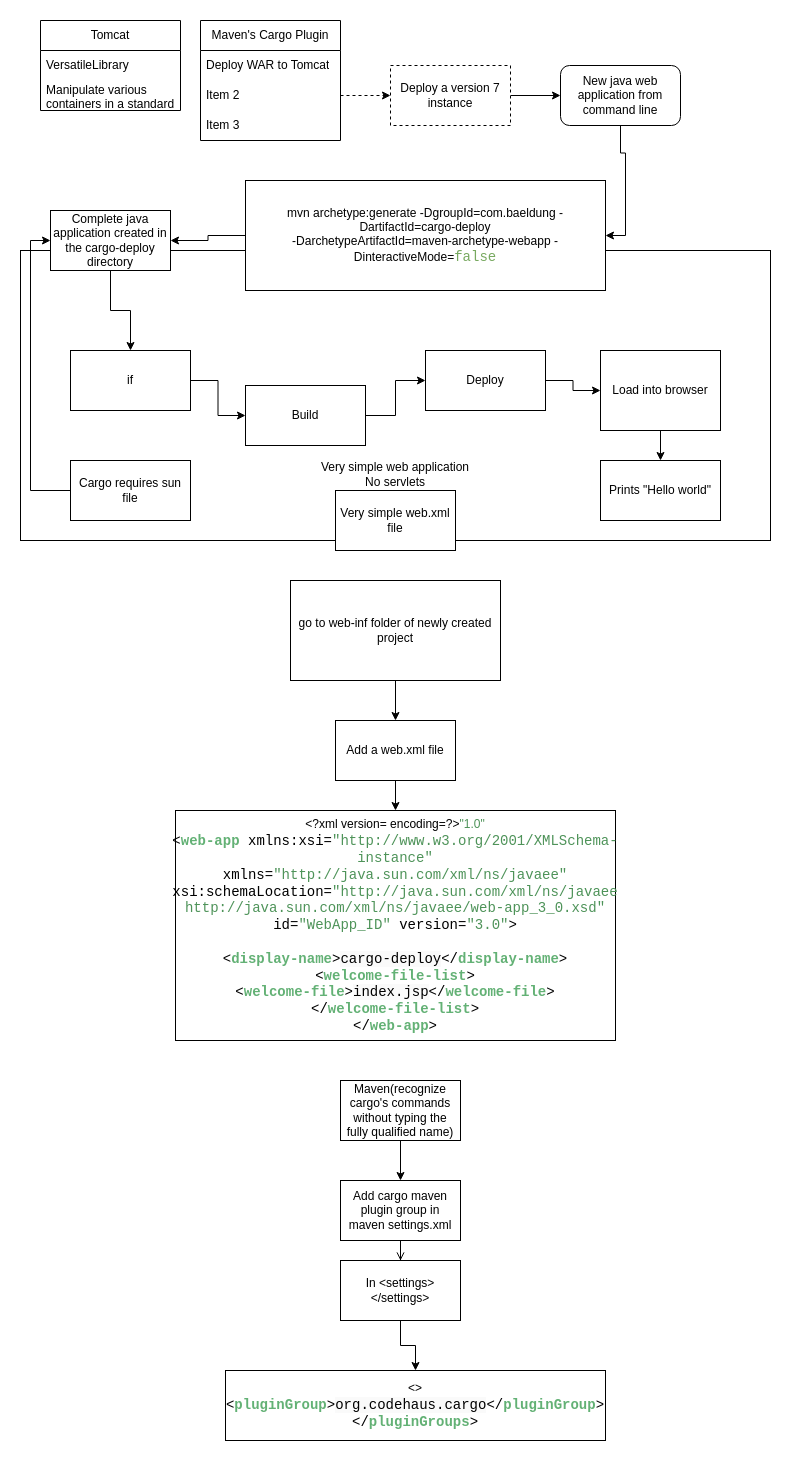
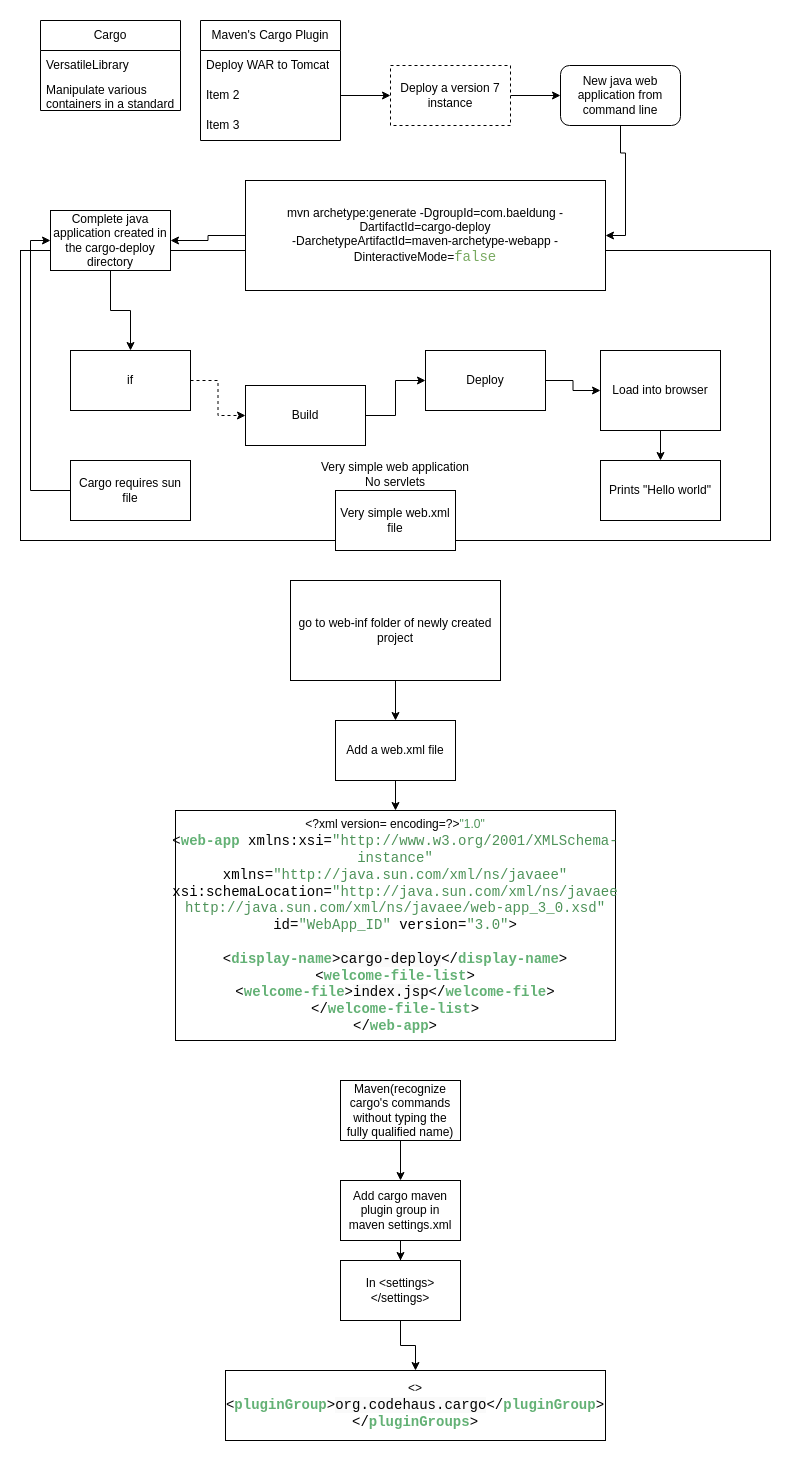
- <mxCell id="3" value="Tomcat" style="swimlane;fontStyle=0;childLayout=stackLayout;horizontal=1;startSize=30;horizontalStack=0;resizeParent=1;resizeParentMax=0;resizeLast=0;collapsible=1;marginBottom=0;whiteSpace=wrap;html=1;" vertex="1" parent="1"><mxGeometry x="40" y="20" width="140" height="90" as="geometry" /></mxCell>
+ <mxCell id="3" value="Cargo" style="swimlane;fontStyle=0;childLayout=stackLayout;horizontal=1;startSize=30;horizontalStack=0;resizeParent=1;resizeParentMax=0;resizeLast=0;collapsible=1;marginBottom=0;whiteSpace=wrap;html=1;" vertex="1" parent="1"><mxGeometry x="40" y="20" width="140" height="90" as="geometry" /></mxCell>
- <mxCell id="12" style="edgeStyle=orthogonalEdgeStyle;rounded=0;orthogonalLoop=1;jettySize=auto;html=1;exitX=1;exitY=0.5;exitDx=0;exitDy=0;entryX=0;entryY=0.5;entryDx=0;entryDy=0;dashed=1;" edge="1" parent="1" source="8" target="11"><mxGeometry relative="1" as="geometry" /></mxCell>
+ <mxCell id="12" style="edgeStyle=orthogonalEdgeStyle;rounded=0;orthogonalLoop=1;jettySize=auto;html=1;exitX=1;exitY=0.5;exitDx=0;exitDy=0;entryX=0;entryY=0.5;entryDx=0;entryDy=0;" edge="1" parent="1" source="8" target="11"><mxGeometry relative="1" as="geometry" /></mxCell>
- <mxCell id="19" value="" style="edgeStyle=orthogonalEdgeStyle;rounded=0;orthogonalLoop=1;jettySize=auto;html=1;" edge="1" parent="1" source="20" target="22"><mxGeometry relative="1" as="geometry" /></mxCell>
+ <mxCell id="19" value="" style="edgeStyle=orthogonalEdgeStyle;rounded=0;orthogonalLoop=1;jettySize=auto;html=1;dashed=1;" edge="1" parent="1" source="20" target="22"><mxGeometry relative="1" as="geometry" /></mxCell>
- <mxCell id="38" value="" style="edgeStyle=orthogonalEdgeStyle;rounded=0;orthogonalLoop=1;jettySize=auto;html=1;endArrow=open;" edge="1" parent="1" source="39" target="41"><mxGeometry relative="1" as="geometry" /></mxCell>
+ <mxCell id="38" value="" style="edgeStyle=orthogonalEdgeStyle;rounded=0;orthogonalLoop=1;jettySize=auto;html=1;" edge="1" parent="1" source="39" target="41"><mxGeometry relative="1" as="geometry" /></mxCell>
